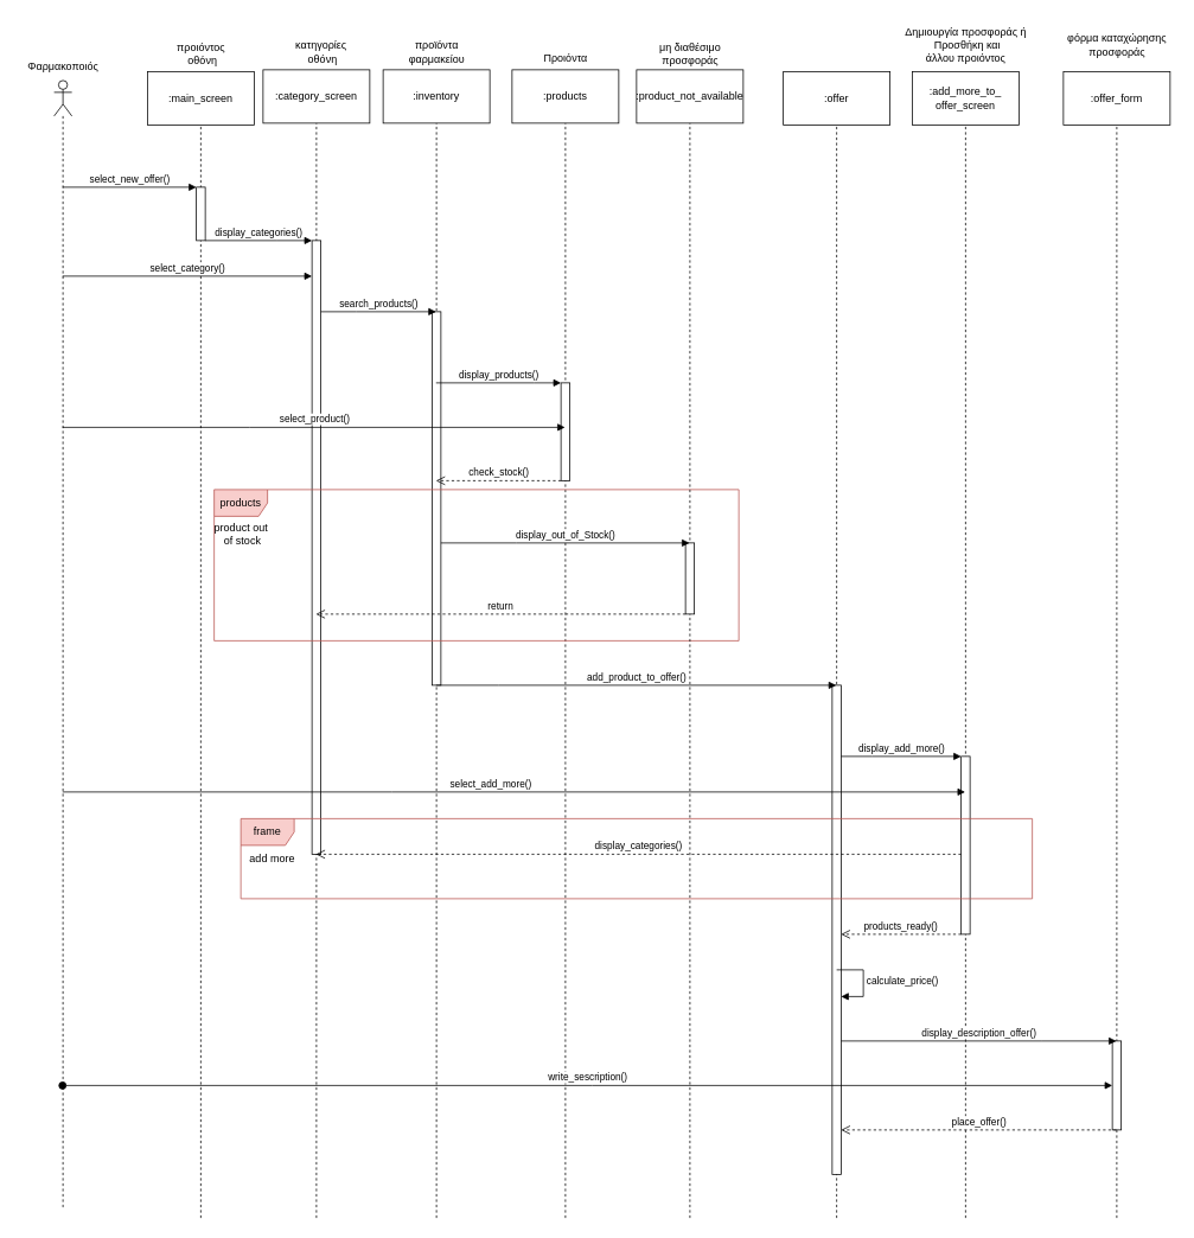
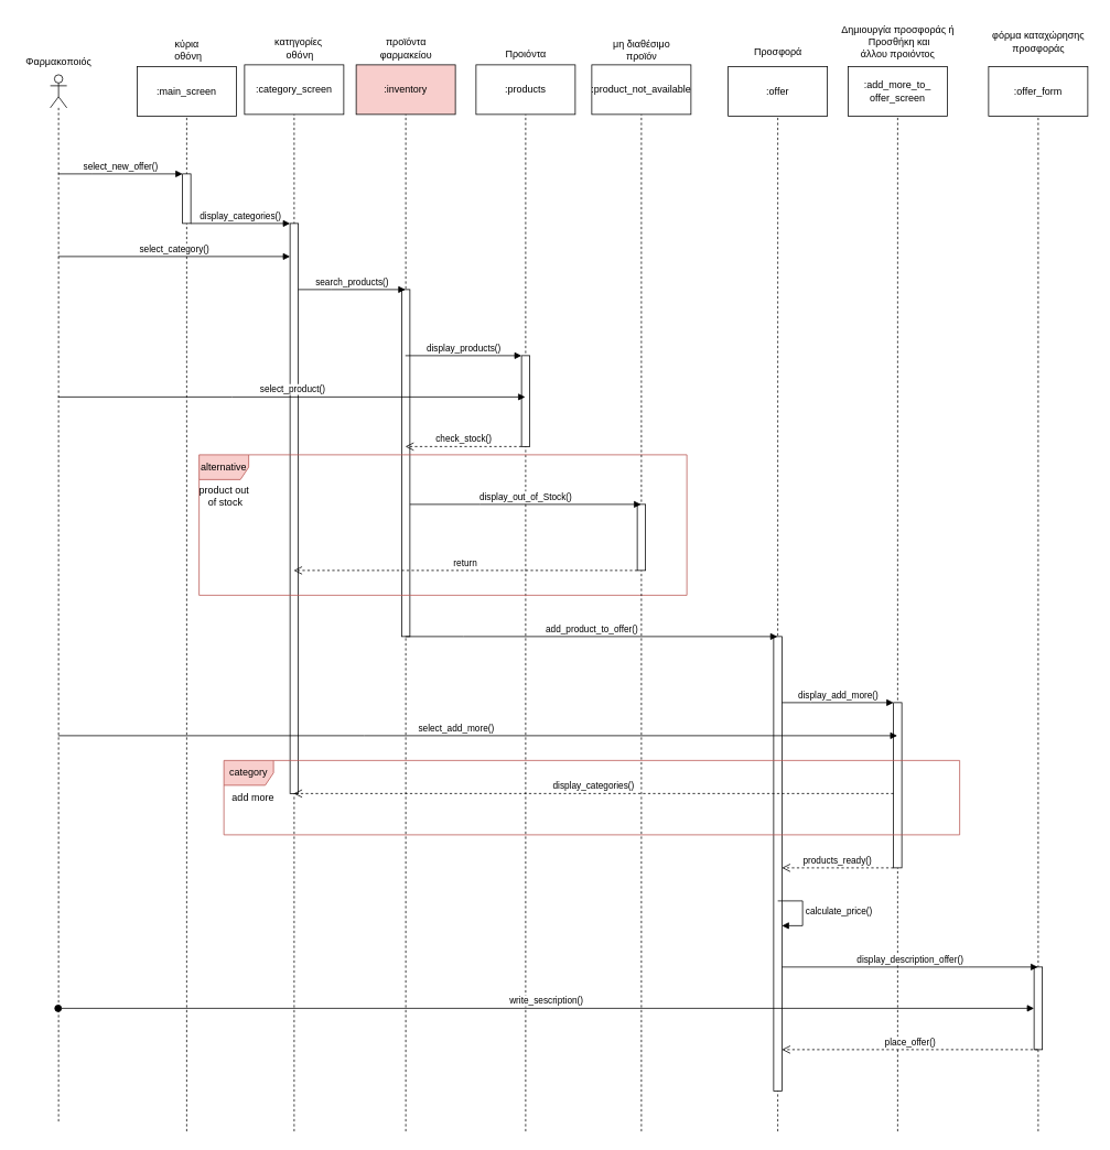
- <mxCell id="6" value="προιόντος&lt;br&gt;&amp;nbsp;οθόνη" style="text;html=1;align=center;verticalAlign=middle;resizable=0;points=[];autosize=1;strokeColor=none;fillColor=none;" parent="1" vertex="1"><mxGeometry x="195" y="40" width="60" height="40" as="geometry" /></mxCell>
+ <mxCell id="6" value="κύρια&lt;br&gt;&amp;nbsp;οθόνη" style="text;html=1;align=center;verticalAlign=middle;resizable=0;points=[];autosize=1;strokeColor=none;fillColor=none;" parent="1" vertex="1"><mxGeometry x="195" y="40" width="60" height="40" as="geometry" /></mxCell>
- <mxCell id="21" value="μη διαθέσιμο &lt;br&gt;προσφοράς" style="text;html=1;align=center;verticalAlign=middle;resizable=0;points=[];autosize=1;strokeColor=none;fillColor=none;" parent="1" vertex="1"><mxGeometry x="730" y="40" width="90" height="40" as="geometry" /></mxCell>
+ <mxCell id="21" value="μη διαθέσιμο &lt;br&gt;προϊόν" style="text;html=1;align=center;verticalAlign=middle;resizable=0;points=[];autosize=1;strokeColor=none;fillColor=none;" parent="1" vertex="1"><mxGeometry x="730" y="40" width="90" height="40" as="geometry" /></mxCell>
+ <mxCell id="25" value="Προσφορά" style="text;html=1;align=center;verticalAlign=middle;resizable=0;points=[];autosize=1;strokeColor=none;fillColor=none;" parent="1" vertex="1"><mxGeometry x="900" y="48" width="80" height="30" as="geometry" /></mxCell>
- <mxCell id="41" value=":inventory" style="whiteSpace=wrap;html=1;" parent="1" vertex="1"><mxGeometry x="430" y="78" width="120" height="60" as="geometry" /></mxCell>
+ <mxCell id="41" value=":inventory" style="whiteSpace=wrap;html=1;fillColor=#f8cecc;" parent="1" vertex="1"><mxGeometry x="430" y="78" width="120" height="60" as="geometry" /></mxCell>
- <mxCell id="17" value="products" style="shape=umlFrame;whiteSpace=wrap;html=1;pointerEvents=0;fillColor=#f8cecc;strokeColor=#b85450;" parent="1" vertex="1"><mxGeometry x="240" y="550" width="590" height="170" as="geometry" /></mxCell>
+ <mxCell id="17" value="alternative" style="shape=umlFrame;whiteSpace=wrap;html=1;pointerEvents=0;fillColor=#f8cecc;strokeColor=#b85450;" parent="1" vertex="1"><mxGeometry x="240" y="550" width="590" height="170" as="geometry" /></mxCell>
- <mxCell id="28" value="frame" style="shape=umlFrame;whiteSpace=wrap;html=1;pointerEvents=0;fillColor=#f8cecc;strokeColor=#b85450;" parent="1" vertex="1"><mxGeometry x="270" y="920" width="890" height="90" as="geometry" /></mxCell>
+ <mxCell id="28" value="category" style="shape=umlFrame;whiteSpace=wrap;html=1;pointerEvents=0;fillColor=#f8cecc;strokeColor=#b85450;" parent="1" vertex="1"><mxGeometry x="270" y="920" width="890" height="90" as="geometry" /></mxCell>
